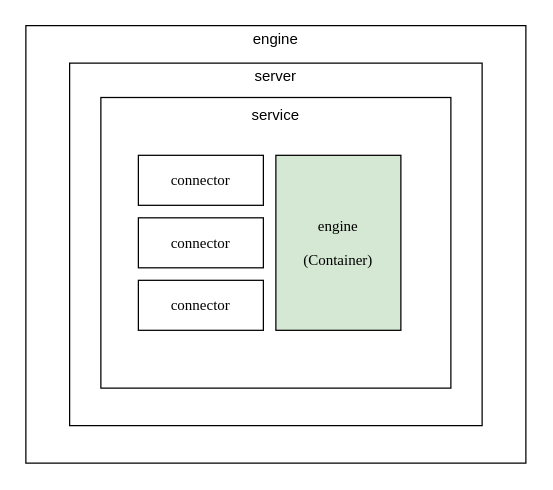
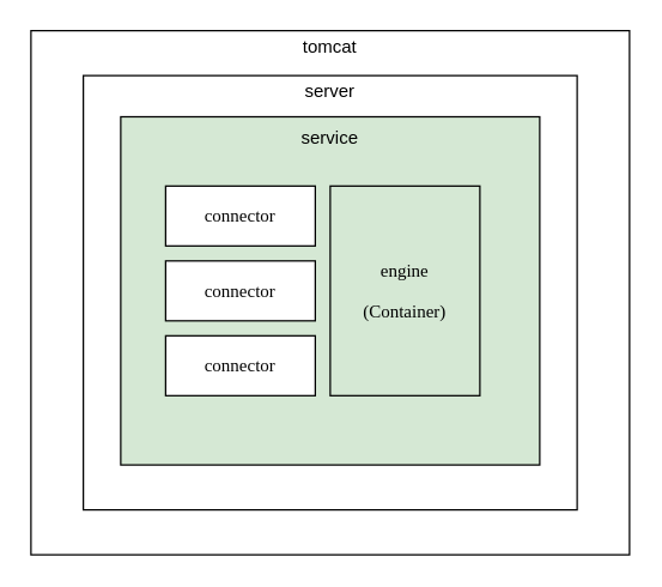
- <mxCell id="2" value="engine" style="rounded=0;whiteSpace=wrap;html=1;labelPosition=center;verticalLabelPosition=top;align=center;verticalAlign=bottom;spacingBottom=-20;" vertex="1" parent="1"><mxGeometry x="20" y="20" width="400" height="350" as="geometry" /></mxCell>
+ <mxCell id="2" value="tomcat" style="rounded=0;whiteSpace=wrap;html=1;labelPosition=center;verticalLabelPosition=top;align=center;verticalAlign=bottom;spacingBottom=-20;" vertex="1" parent="1"><mxGeometry x="20" y="20" width="400" height="350" as="geometry" /></mxCell>
- <mxCell id="4" value="service" style="rounded=0;whiteSpace=wrap;html=1;spacingBottom=-20;verticalAlign=top;" vertex="1" parent="1"><mxGeometry x="80" y="77.5" width="280" height="232.5" as="geometry" /></mxCell>
+ <mxCell id="4" value="service" style="rounded=0;whiteSpace=wrap;html=1;spacingBottom=-20;verticalAlign=top;fillColor=#d5e8d4;" vertex="1" parent="1"><mxGeometry x="80" y="77.5" width="280" height="232.5" as="geometry" /></mxCell>
